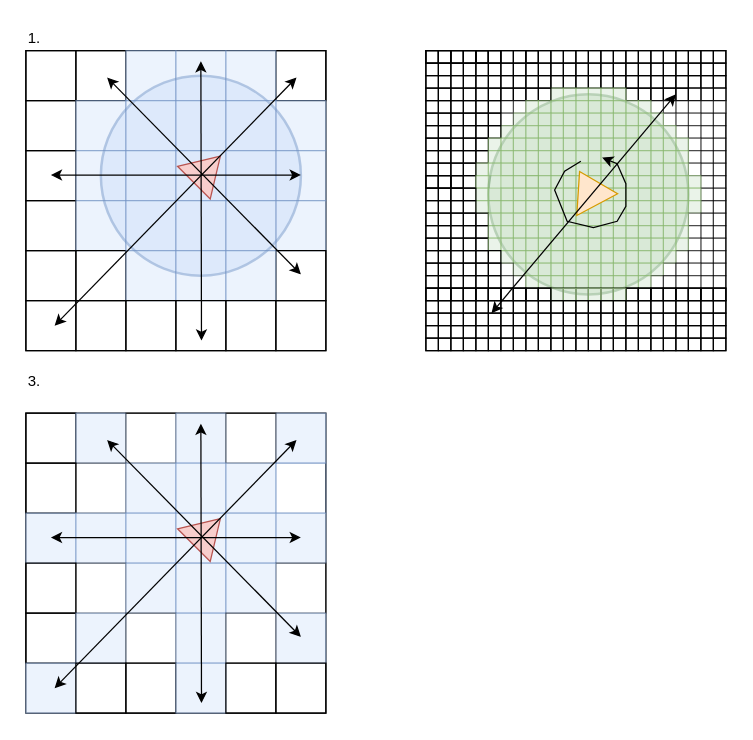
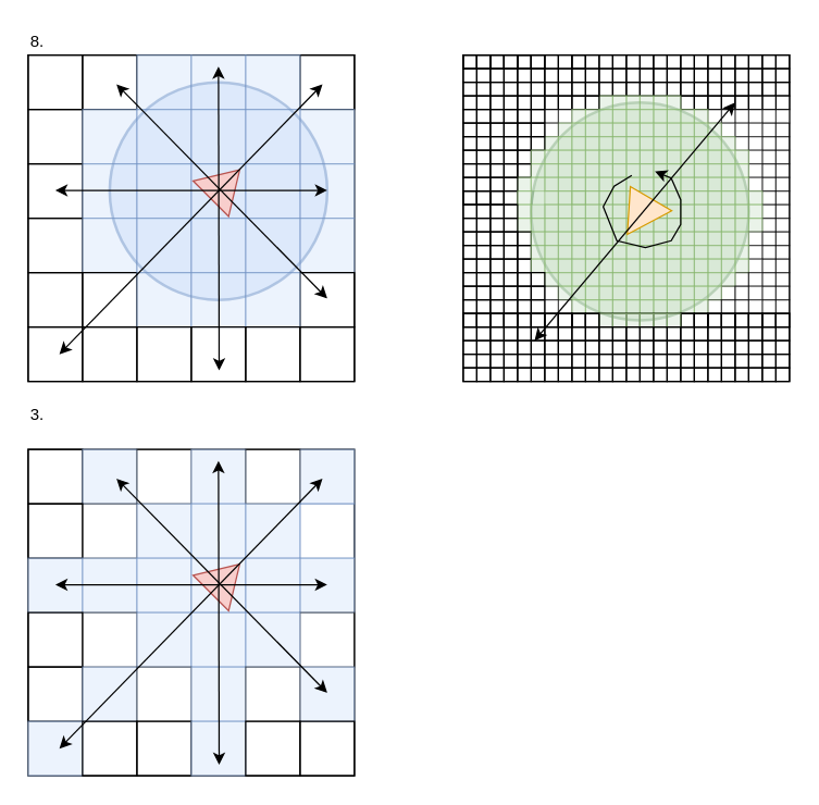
- <mxCell id="655" value="1." style="text;html=1;resizable=0;points=[];autosize=1;align=left;verticalAlign=top;spacingTop=-4;" parent="1" vertex="1"><mxGeometry x="20" y="20" width="30" height="20" as="geometry" /></mxCell>
+ <mxCell id="655" value="8." style="text;html=1;resizable=0;points=[];autosize=1;align=left;verticalAlign=top;spacingTop=-4;" parent="1" vertex="1"><mxGeometry x="20" y="20" width="30" height="20" as="geometry" /></mxCell>
